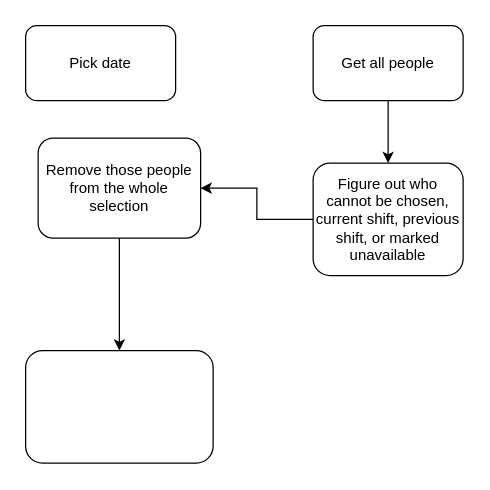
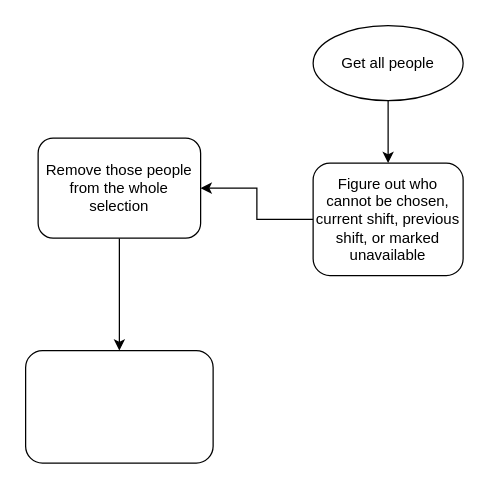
- <mxCell id="2" value="Pick date" style="rounded=1;whiteSpace=wrap;html=1;" vertex="1" parent="1"><mxGeometry x="20" y="20" width="120" height="60" as="geometry" /></mxCell>
- <mxCell id="4" value="Get all people" style="rounded=1;whiteSpace=wrap;html=1;" vertex="1" parent="1"><mxGeometry x="250" y="20" width="120" height="60" as="geometry" /></mxCell>
+ <mxCell id="4" value="Get all people" style="ellipse;whiteSpace=wrap;html=1;" vertex="1" parent="1"><mxGeometry x="250" y="20" width="120" height="60" as="geometry" /></mxCell>
